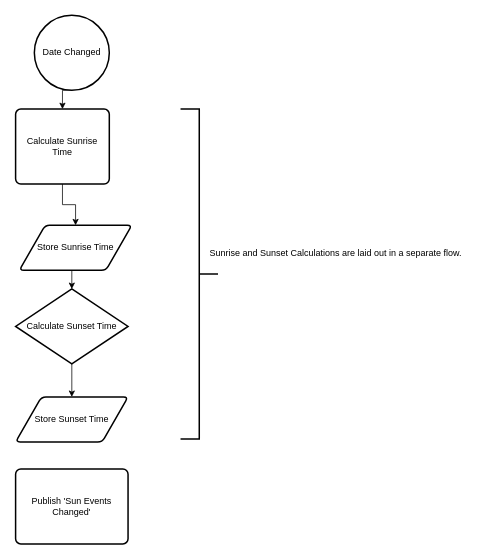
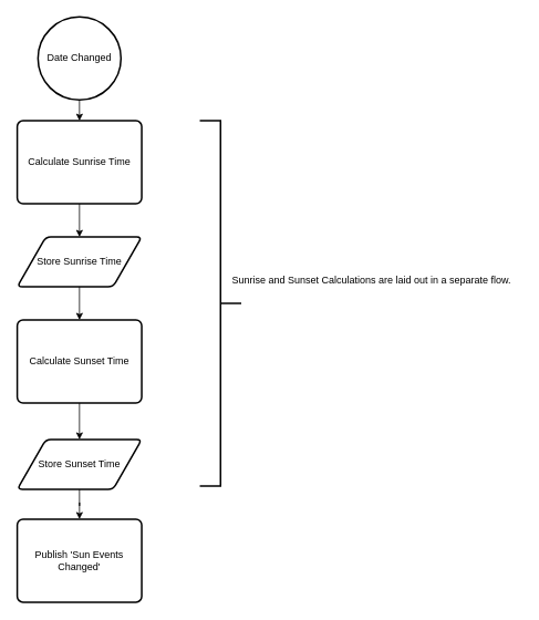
- <mxCell id="5" value="Calculate Sunrise Time" style="rounded=1;whiteSpace=wrap;html=1;absoluteArcSize=1;arcSize=14;strokeWidth=2;" vertex="1" parent="1"><mxGeometry x="20" y="145" width="125" height="100" as="geometry" /></mxCell>
+ <mxCell id="5" value="Calculate Sunrise Time" style="rounded=1;whiteSpace=wrap;html=1;absoluteArcSize=1;arcSize=14;strokeWidth=2;" vertex="1" parent="1"><mxGeometry x="20" y="145" width="150" height="100" as="geometry" /></mxCell>
- <mxCell id="9" value="Store Sunrise Time" style="verticalLabelPosition=middle;verticalAlign=middle;html=1;strokeWidth=2;shape=parallelogram;perimeter=parallelogramPerimeter;whiteSpace=wrap;rounded=1;arcSize=12;size=0.23;labelPosition=center;align=center;" vertex="1" parent="1"><mxGeometry x="25" y="300" width="150" height="60" as="geometry" /></mxCell>
+ <mxCell id="9" value="Store Sunrise Time" style="verticalLabelPosition=middle;verticalAlign=middle;html=1;strokeWidth=2;shape=parallelogram;perimeter=parallelogramPerimeter;whiteSpace=wrap;rounded=1;arcSize=12;size=0.23;labelPosition=center;align=center;" vertex="1" parent="1"><mxGeometry x="20" y="285" width="150" height="60" as="geometry" /></mxCell>
- <mxCell id="7" value="Calculate Sunset Time" style="rhombus;whiteSpace=wrap;html=1;absoluteArcSize=1;arcSize=14;strokeWidth=2;" vertex="1" parent="1"><mxGeometry x="20" y="385" width="150" height="100" as="geometry" /></mxCell>
+ <mxCell id="7" value="Calculate Sunset Time" style="rounded=1;whiteSpace=wrap;html=1;absoluteArcSize=1;arcSize=14;strokeWidth=2;" vertex="1" parent="1"><mxGeometry x="20" y="385" width="150" height="100" as="geometry" /></mxCell>
+ <mxCell id="10" style="edgeStyle=orthogonalEdgeStyle;rounded=0;orthogonalLoop=1;jettySize=auto;html=1;exitX=0.5;exitY=1;exitDx=0;exitDy=0;" edge="1" parent="1" source="11" target="12"><mxGeometry relative="1" as="geometry" /></mxCell>
